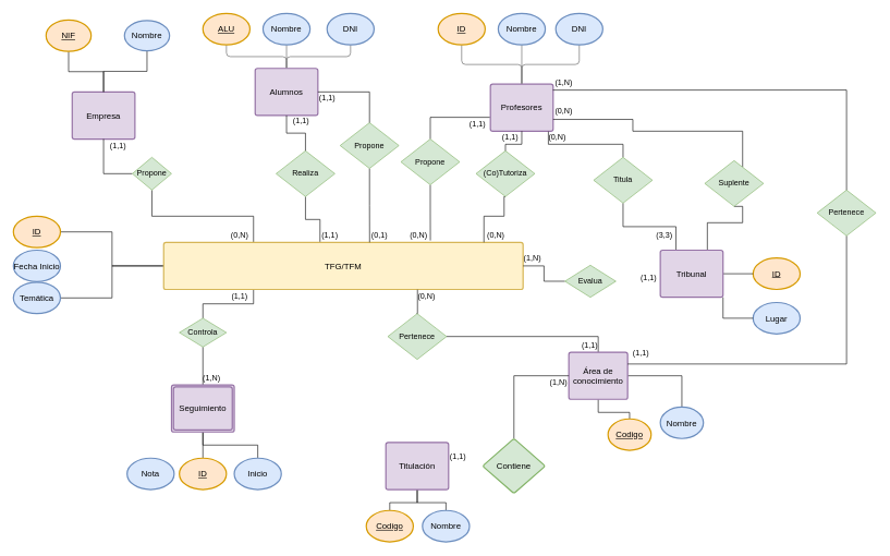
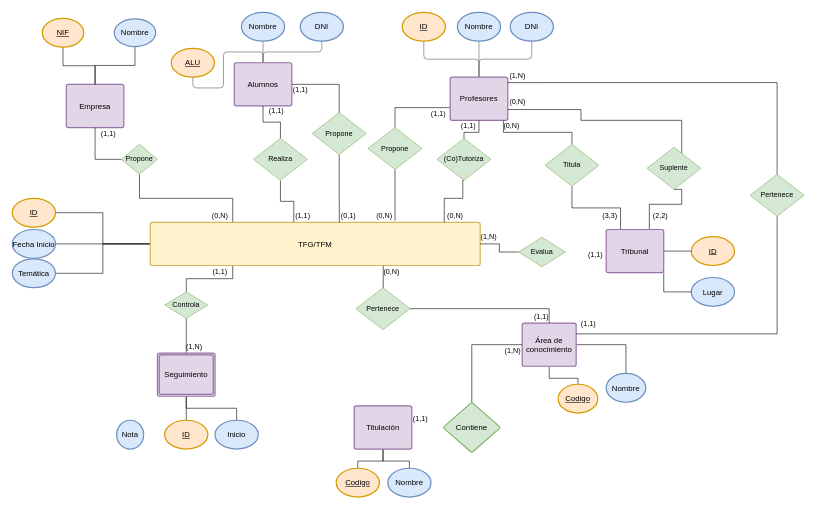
- <mxCell id="13" value="ALU" style="html=1;overflow=block;whiteSpace=wrap;ellipse;whiteSpace=wrap;fontSize=13;fontStyle=4;align=center;spacing=3;strokeColor=#d79b00;strokeOpacity=100;rounded=1;absoluteArcSize=1;arcSize=7;strokeWidth=2;fillColor=#ffe6cc;" parent="11" vertex="1"><mxGeometry x="40" width="72" height="48" as="geometry" /></mxCell>
+ <mxCell id="13" value="ALU" style="html=1;overflow=block;whiteSpace=wrap;ellipse;whiteSpace=wrap;fontSize=13;fontStyle=4;align=center;spacing=3;strokeColor=#d79b00;strokeOpacity=100;rounded=1;absoluteArcSize=1;arcSize=7;strokeWidth=2;fillColor=#ffe6cc;" parent="11" vertex="1"><mxGeometry x="15" y="60" width="72" height="48" as="geometry" /></mxCell>
+ <mxCell id="99" value="(2,2)" style="text;html=1;align=center;verticalAlign=middle;resizable=0;points=[];autosize=1;" parent="1" vertex="1"><mxGeometry x="1080" y="350" width="40" height="20" as="geometry" /></mxCell>
+ <mxCell id="3" style="edgeStyle=orthogonalEdgeStyle;rounded=0;orthogonalLoop=1;jettySize=auto;html=1;entryX=1;entryY=0.5;entryDx=0;entryDy=0;endArrow=none;endFill=0;" parent="1" source="7" target="10" edge="1"><mxGeometry relative="1" as="geometry" /></mxCell>
- <mxCell id="101" value="Evalua" style="rhombus;whiteSpace=wrap;html=1;fillColor=#d5e8d4;strokeColor=#82b366;" parent="1" vertex="1"><mxGeometry x="864" y="405" width="78" height="49" as="geometry" /></mxCell>
+ <mxCell id="101" value="Evalua" style="rhombus;whiteSpace=wrap;html=1;fillColor=#d5e8d4;strokeColor=#82b366;" parent="1" vertex="1"><mxGeometry x="864" y="395" width="78" height="49" as="geometry" /></mxCell>
- <mxCell id="87" value="Nota" style="html=1;overflow=block;whiteSpace=wrap;ellipse;whiteSpace=wrap;fontSize=13;align=center;spacing=3;strokeColor=#6c8ebf;strokeOpacity=100;rounded=1;absoluteArcSize=1;arcSize=7;strokeWidth=2;fillColor=#dae8fc;" parent="1" vertex="1"><mxGeometry x="194" y="700" width="72" height="48" as="geometry" /></mxCell>
+ <mxCell id="87" value="Nota" style="html=1;overflow=block;whiteSpace=wrap;ellipse;whiteSpace=wrap;fontSize=13;align=center;spacing=3;strokeColor=#6c8ebf;strokeOpacity=100;rounded=1;absoluteArcSize=1;arcSize=7;strokeWidth=2;fillColor=#dae8fc;" parent="1" vertex="1"><mxGeometry x="194" y="700" width="45" height="48" as="geometry" /></mxCell>
